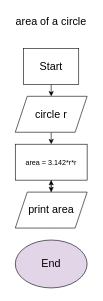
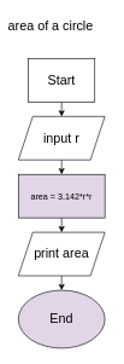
- <mxCell id="11" value="area of a circle" style="text;html=1;strokeColor=none;fillColor=none;align=center;verticalAlign=middle;whiteSpace=wrap;rounded=0;fontSize=18;" vertex="1" parent="1"><mxGeometry x="20" y="20" width="130" height="30" as="geometry" /></mxCell>
+ <mxCell id="11" value="area of a circle" style="text;html=1;strokeColor=none;fillColor=none;align=center;verticalAlign=middle;whiteSpace=wrap;rounded=0;fontSize=18;" vertex="1" parent="1"><mxGeometry x="5" y="20" width="130" height="30" as="geometry" /></mxCell>
- <mxCell id="9" value="circle r" style="shape=parallelogram;perimeter=parallelogramPerimeter;whiteSpace=wrap;html=1;fixedSize=1;fontSize=18;" vertex="1" parent="1"><mxGeometry x="25" y="160" width="120" height="60" as="geometry" /></mxCell>
+ <mxCell id="9" value="input r" style="shape=parallelogram;perimeter=parallelogramPerimeter;whiteSpace=wrap;html=1;fixedSize=1;fontSize=18;" vertex="1" parent="1"><mxGeometry x="25" y="160" width="120" height="60" as="geometry" /></mxCell>
- <mxCell id="10" value="&lt;span style=&quot;font-size: 12px;&quot;&gt;area = 3.142*r*r&lt;/span&gt;" style="rounded=0;whiteSpace=wrap;html=1;fontSize=18;" vertex="1" parent="1"><mxGeometry x="25" y="240" width="120" height="60" as="geometry" /></mxCell>
+ <mxCell id="10" value="&lt;span style=&quot;font-size: 12px;&quot;&gt;area = 3.142*r*r&lt;/span&gt;" style="rounded=0;whiteSpace=wrap;html=1;fontSize=18;fillColor=#e1d5e7;" vertex="1" parent="1"><mxGeometry x="25" y="240" width="120" height="60" as="geometry" /></mxCell>
- <mxCell id="6" value="" style="edgeStyle=none;html=1;fontSize=12;exitX=0.5;exitY=1;exitDx=0;exitDy=0;" edge="1" parent="1" source="8" target="10"><mxGeometry relative="1" as="geometry"><mxPoint x="85" y="380" as="sourcePoint" /></mxGeometry></mxCell>
+ <mxCell id="6" value="" style="edgeStyle=none;html=1;fontSize=12;exitX=0.5;exitY=1;exitDx=0;exitDy=0;" edge="1" parent="1" source="8" target="7"><mxGeometry relative="1" as="geometry"><mxPoint x="85" y="380" as="sourcePoint" /></mxGeometry></mxCell>
